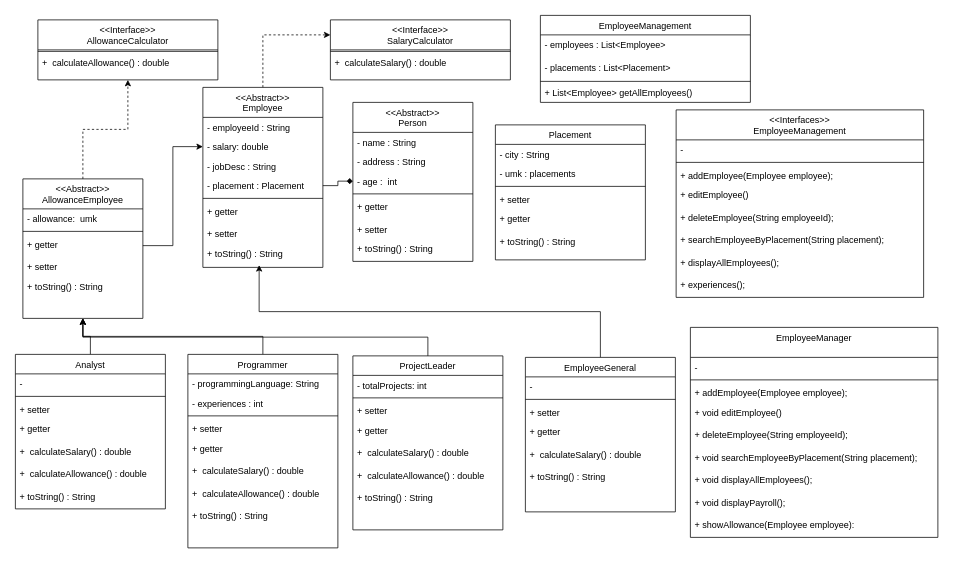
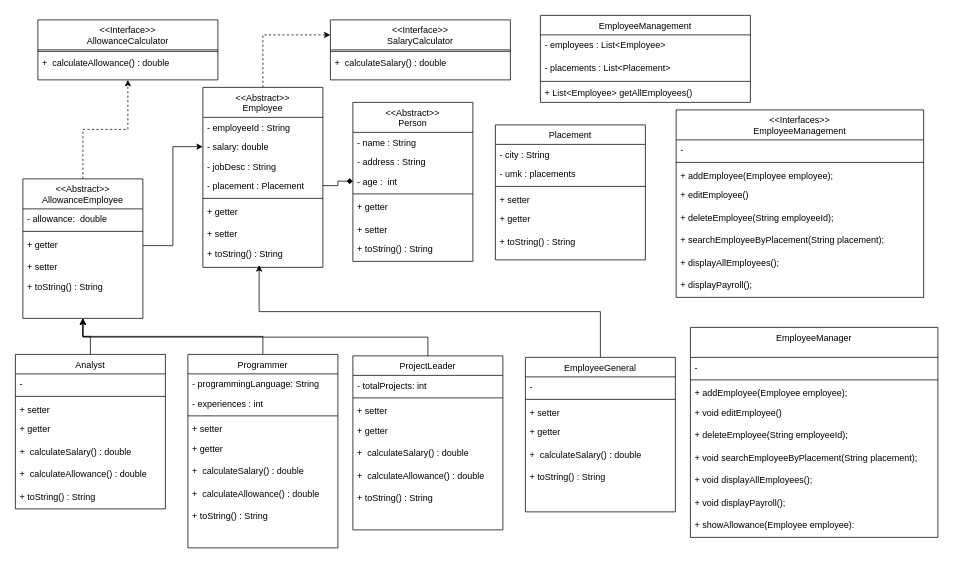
- <mxCell id="69" value="- allowance:  umk" style="text;align=left;verticalAlign=top;spacingLeft=4;spacingRight=4;overflow=hidden;rotatable=0;points=[[0,0.5],[1,0.5]];portConstraint=eastwest;rounded=0;shadow=0;html=0;" vertex="1" parent="68"><mxGeometry y="40" width="160" height="26" as="geometry" /></mxCell>
+ <mxCell id="69" value="- allowance:  double" style="text;align=left;verticalAlign=top;spacingLeft=4;spacingRight=4;overflow=hidden;rotatable=0;points=[[0,0.5],[1,0.5]];portConstraint=eastwest;rounded=0;shadow=0;html=0;" vertex="1" parent="68"><mxGeometry y="40" width="160" height="26" as="geometry" /></mxCell>
- <mxCell id="91" value="+ experiences();" style="text;align=left;verticalAlign=top;spacingLeft=4;spacingRight=4;overflow=hidden;rotatable=0;points=[[0,0.5],[1,0.5]];portConstraint=eastwest;" vertex="1" parent="83"><mxGeometry y="220" width="330" height="30" as="geometry" /></mxCell>
+ <mxCell id="91" value="+ displayPayroll();" style="text;align=left;verticalAlign=top;spacingLeft=4;spacingRight=4;overflow=hidden;rotatable=0;points=[[0,0.5],[1,0.5]];portConstraint=eastwest;" vertex="1" parent="83"><mxGeometry y="220" width="330" height="30" as="geometry" /></mxCell>
